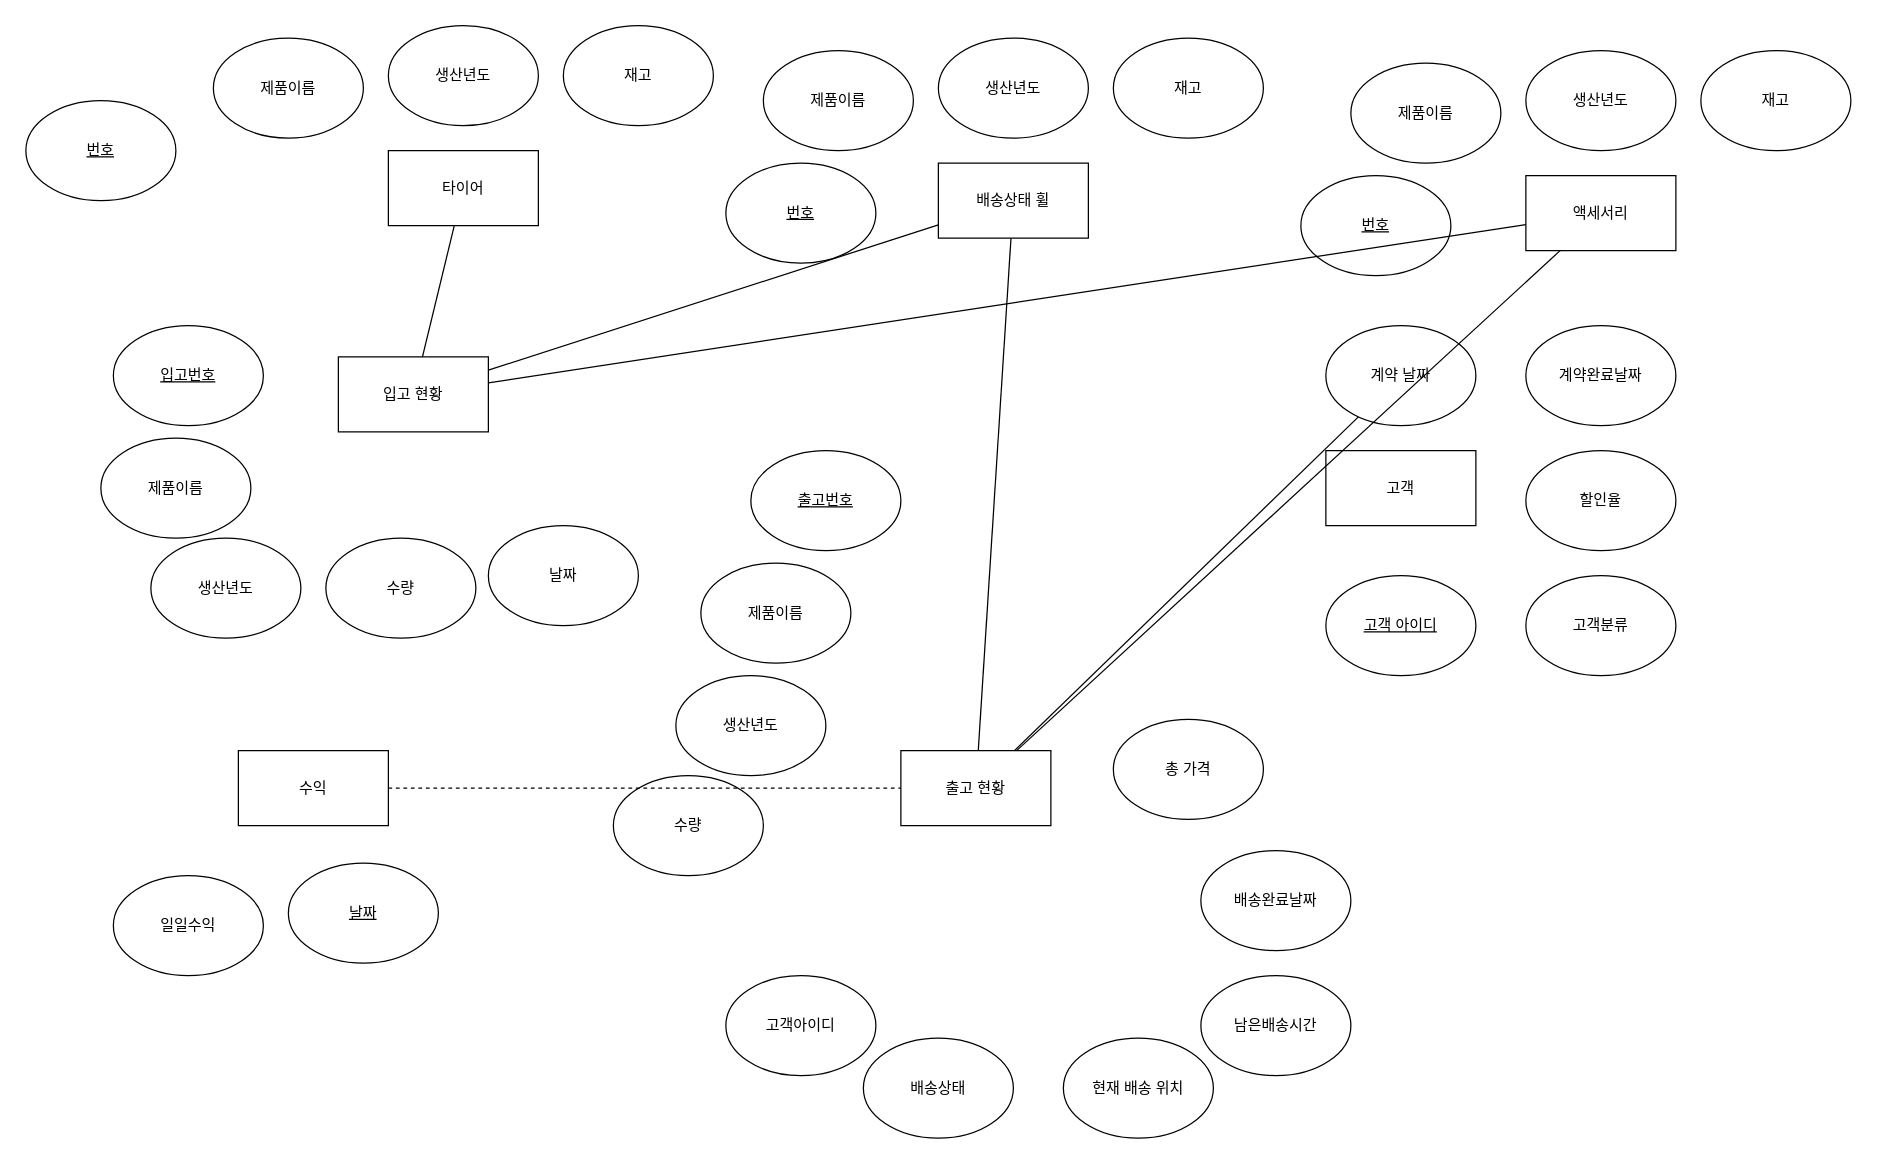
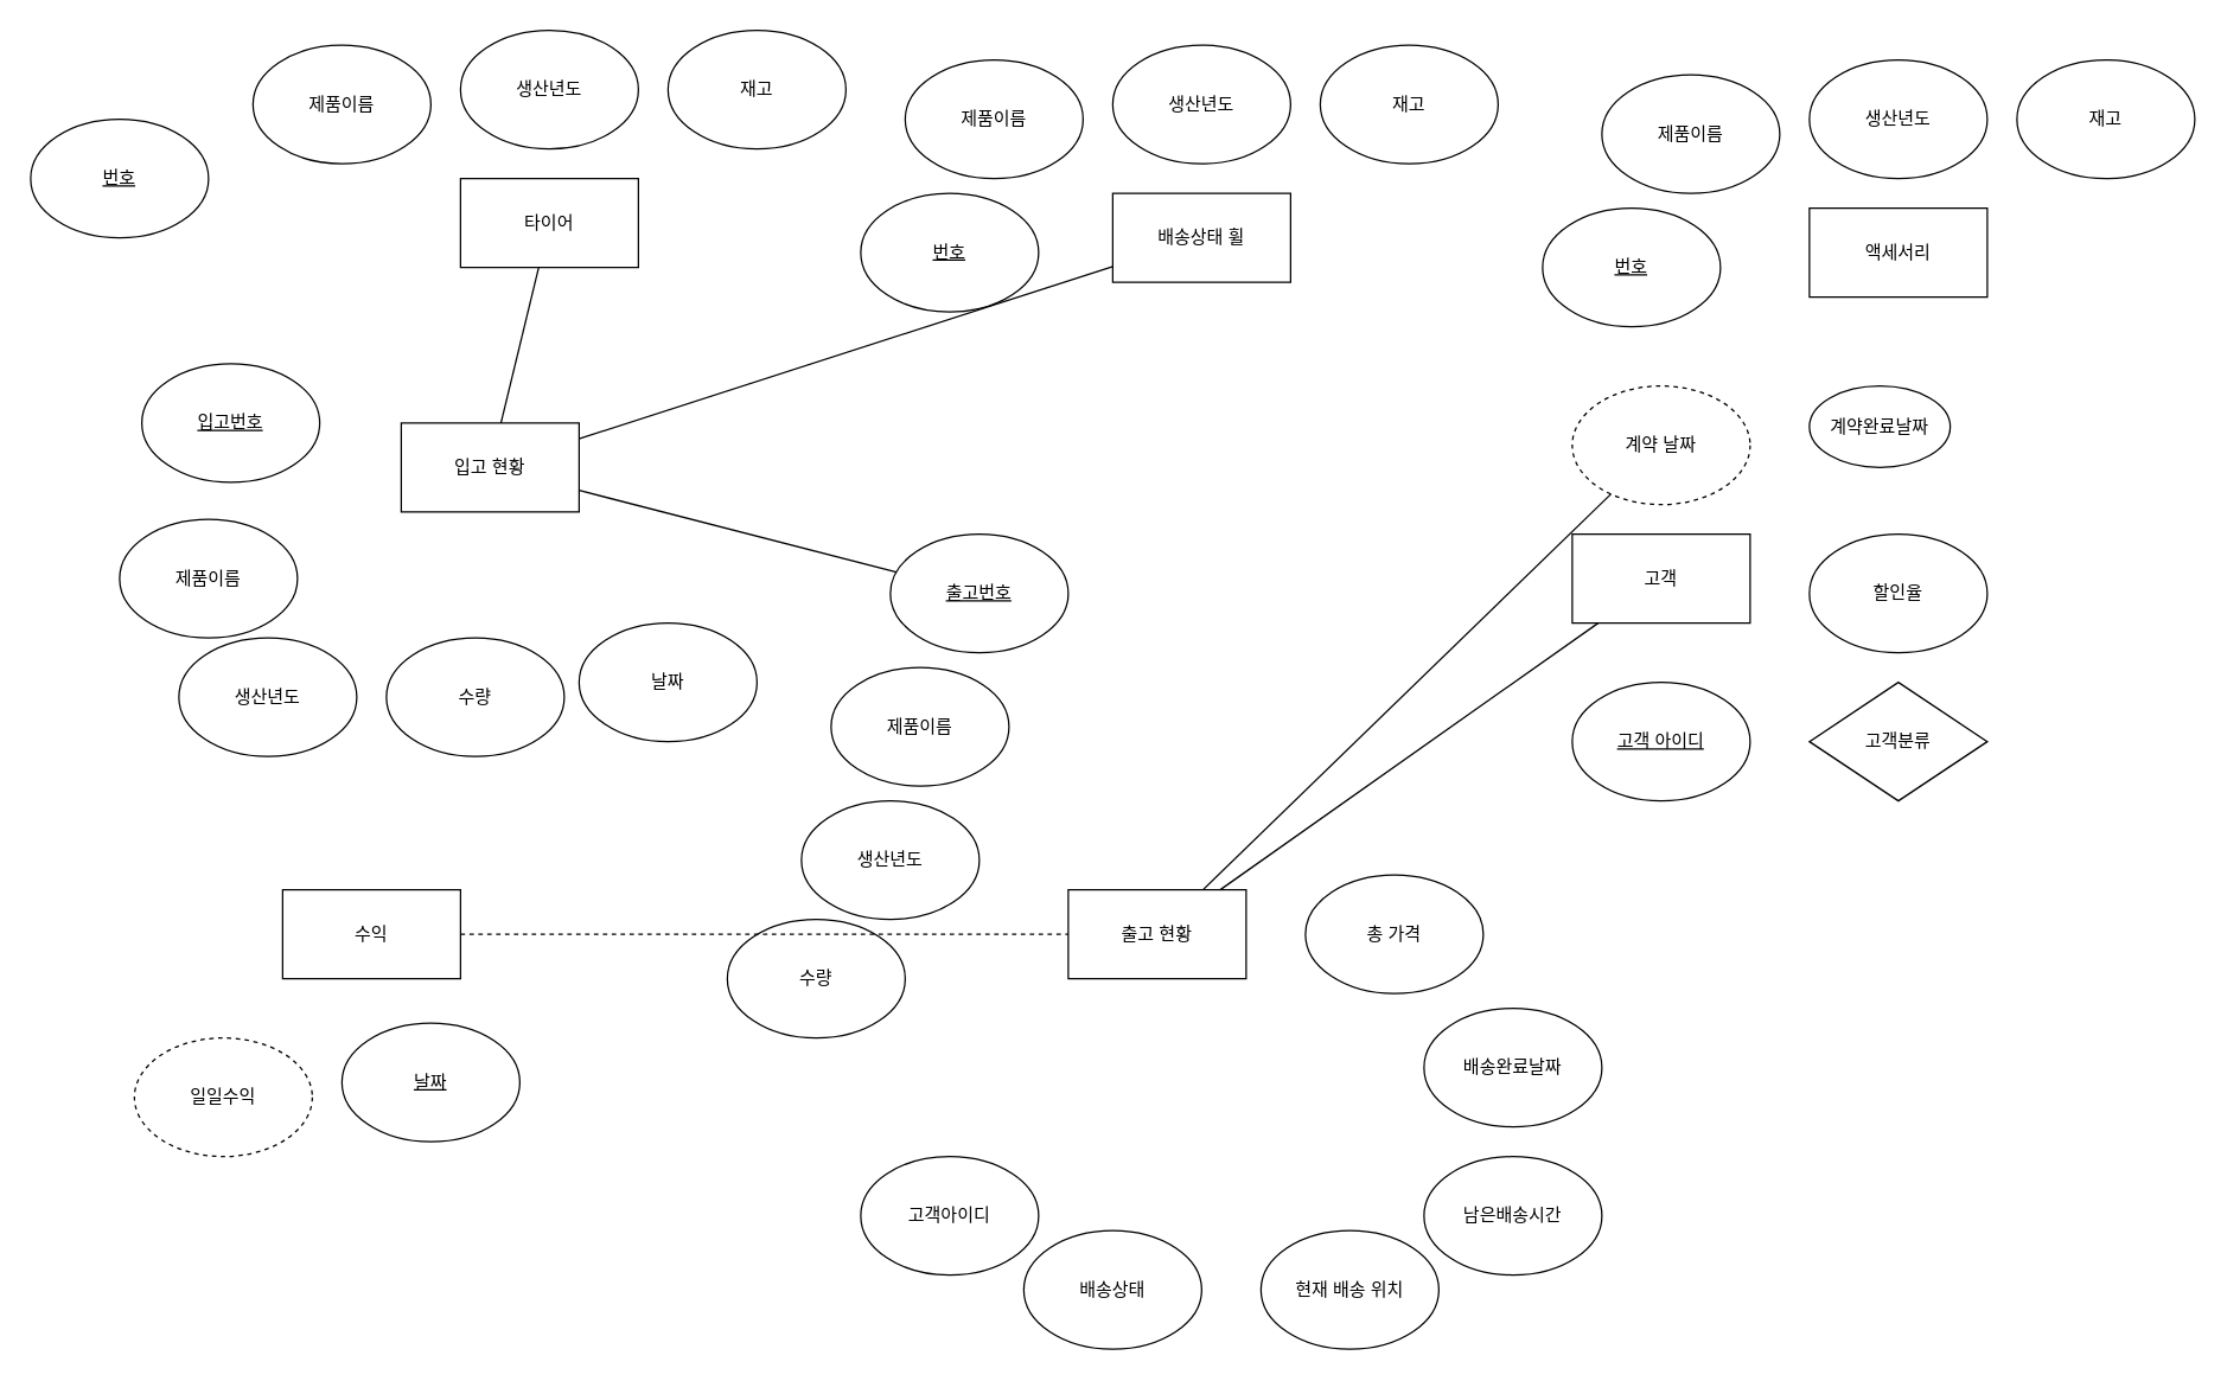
- <mxCell id="43" value="" style="endArrow=none;html=1;" edge="1" parent="1" source="6" target="21"><mxGeometry width="50" height="50" relative="1" as="geometry"><mxPoint x="740" y="360" as="sourcePoint" /><mxPoint x="790" y="310" as="targetPoint" /></mxGeometry></mxCell>
+ <mxCell id="43" value="" style="endArrow=none;html=1;" edge="1" parent="1" source="6" target="16"><mxGeometry width="50" height="50" relative="1" as="geometry"><mxPoint x="740" y="360" as="sourcePoint" /><mxPoint x="790" y="310" as="targetPoint" /></mxGeometry></mxCell>
- <mxCell id="11" value="입고번호" style="ellipse;whiteSpace=wrap;html=1;fontStyle=4" vertex="1" parent="1"><mxGeometry x="90" y="260" width="120" height="80" as="geometry" /></mxCell>
+ <mxCell id="11" value="입고번호" style="ellipse;whiteSpace=wrap;html=1;fontStyle=4" vertex="1" parent="1"><mxGeometry x="95" y="245" width="120" height="80" as="geometry" /></mxCell>
- <mxCell id="36" value="계약 날짜" style="ellipse;whiteSpace=wrap;html=1;" vertex="1" parent="1"><mxGeometry x="1060" y="260" width="120" height="80" as="geometry" /></mxCell>
+ <mxCell id="36" value="계약 날짜" style="ellipse;whiteSpace=wrap;html=1;dashed=1;" vertex="1" parent="1"><mxGeometry x="1060" y="260" width="120" height="80" as="geometry" /></mxCell>
- <mxCell id="32" value="계약완료날짜" style="ellipse;whiteSpace=wrap;html=1;" vertex="1" parent="1"><mxGeometry x="1220" y="260" width="120" height="80" as="geometry" /></mxCell>
+ <mxCell id="32" value="계약완료날짜" style="ellipse;whiteSpace=wrap;html=1;" vertex="1" parent="1"><mxGeometry x="1220" y="260" width="95" height="55" as="geometry" /></mxCell>
- <mxCell id="38" value="" style="endArrow=none;html=1;" edge="1" parent="1" source="12" target="17"><mxGeometry width="50" height="50" relative="1" as="geometry"><mxPoint x="430" y="280" as="sourcePoint" /><mxPoint x="480" y="230" as="targetPoint" /></mxGeometry></mxCell>
+ <mxCell id="38" value="" style="endArrow=none;html=1;" edge="1" parent="1" source="12" target="28"><mxGeometry width="50" height="50" relative="1" as="geometry"><mxPoint x="430" y="280" as="sourcePoint" /><mxPoint x="480" y="230" as="targetPoint" /></mxGeometry></mxCell>
- <mxCell id="41" value="" style="endArrow=none;html=1;" edge="1" parent="1" source="12" target="21"><mxGeometry width="50" height="50" relative="1" as="geometry"><mxPoint x="810" y="380" as="sourcePoint" /><mxPoint x="860" y="330" as="targetPoint" /></mxGeometry></mxCell>
- <mxCell id="29" value="고객분류" style="ellipse;whiteSpace=wrap;html=1;" vertex="1" parent="1"><mxGeometry x="1220" y="460" width="120" height="80" as="geometry" /></mxCell>
+ <mxCell id="29" value="고객분류" style="rhombus;whiteSpace=wrap;html=1;" vertex="1" parent="1"><mxGeometry x="1220" y="460" width="120" height="80" as="geometry" /></mxCell>
- <mxCell id="46" value="총 가격" style="ellipse;whiteSpace=wrap;html=1;" vertex="1" parent="1"><mxGeometry x="890" y="575" width="120" height="80" as="geometry" /></mxCell>
+ <mxCell id="46" value="총 가격" style="ellipse;whiteSpace=wrap;html=1;" vertex="1" parent="1"><mxGeometry x="880" y="590" width="120" height="80" as="geometry" /></mxCell>
- <mxCell id="48" value="일일수익" style="ellipse;whiteSpace=wrap;html=1;" vertex="1" parent="1"><mxGeometry x="90" y="700" width="120" height="80" as="geometry" /></mxCell>
+ <mxCell id="48" value="일일수익" style="ellipse;whiteSpace=wrap;html=1;dashed=1;" vertex="1" parent="1"><mxGeometry x="90" y="700" width="120" height="80" as="geometry" /></mxCell>
